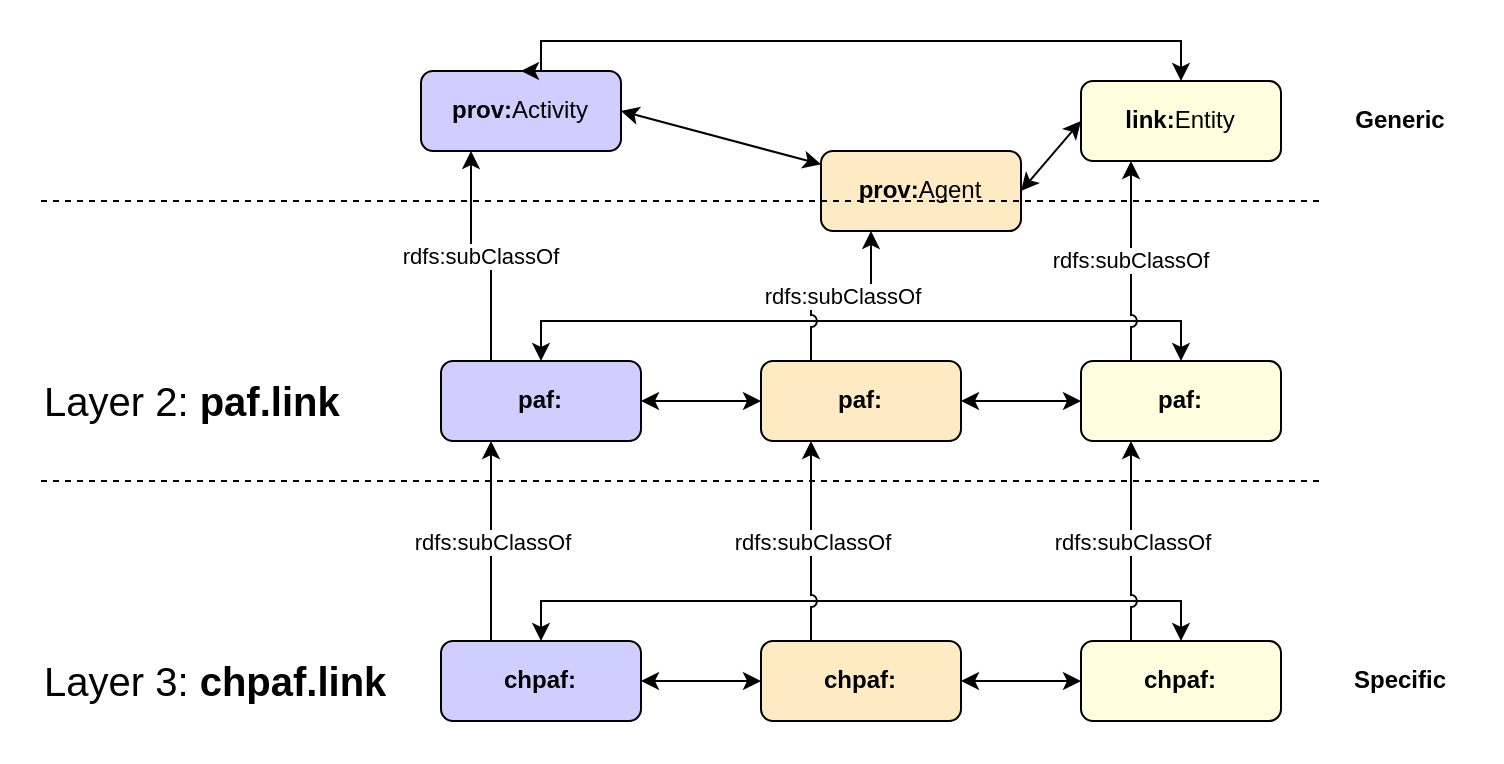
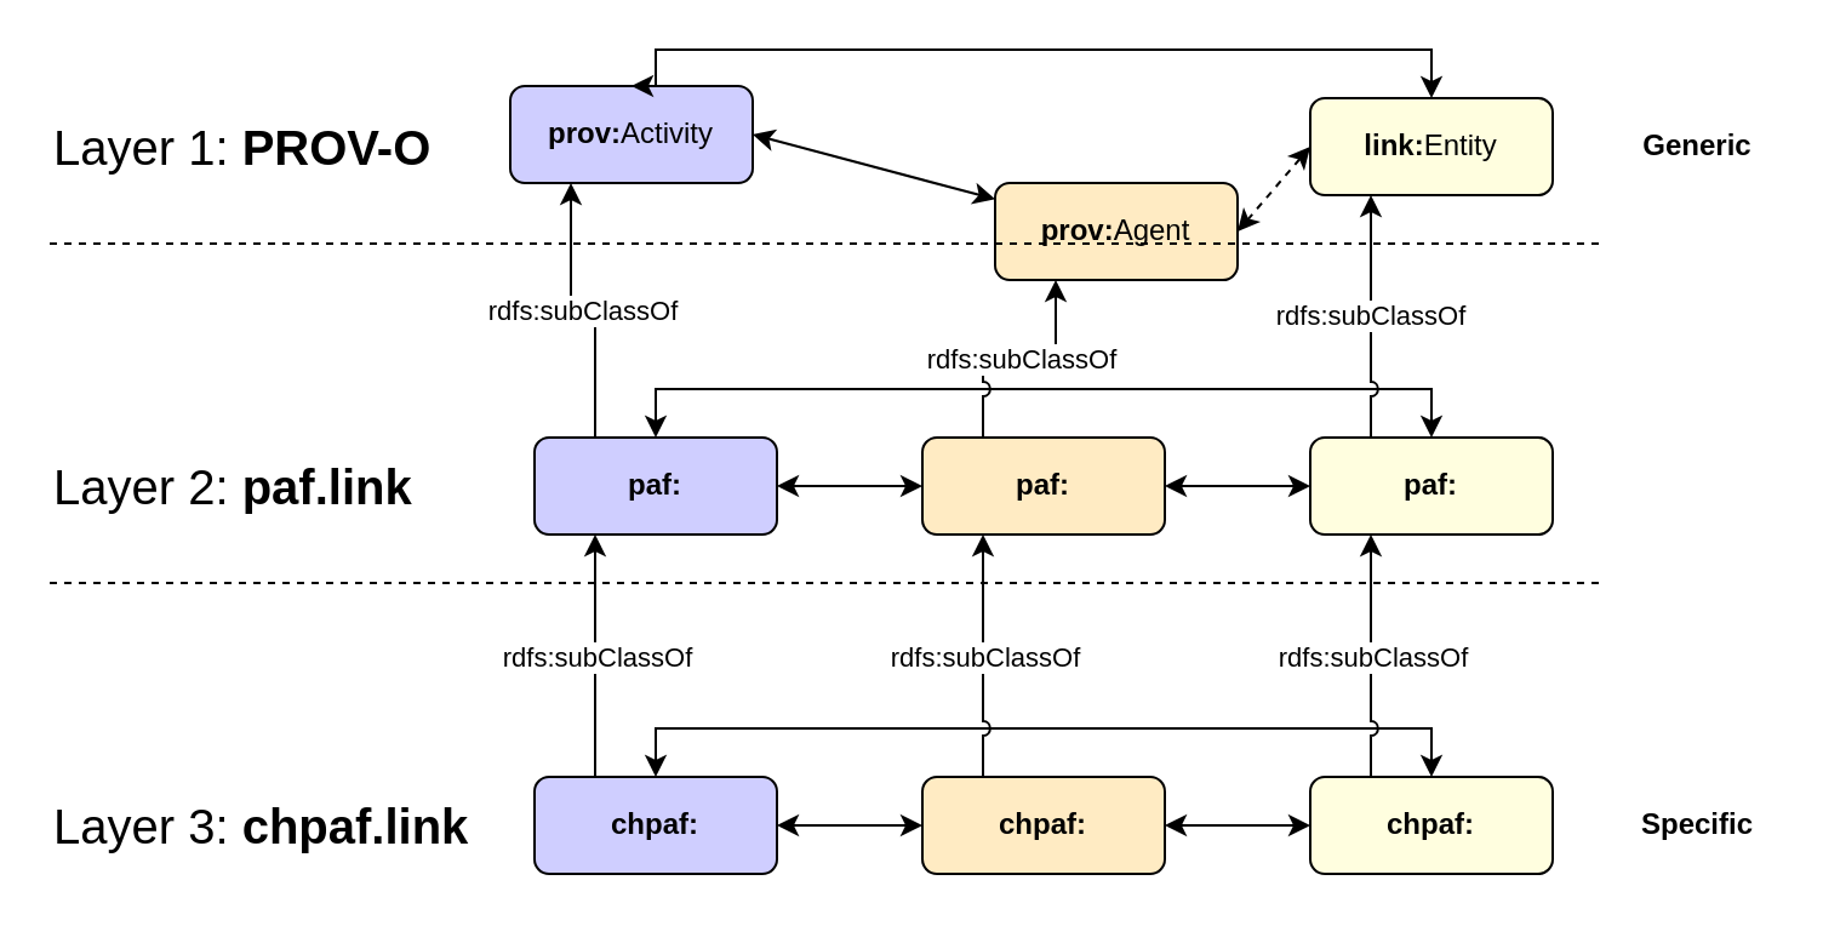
+ <mxCell id="5" value="Layer 1: &lt;b&gt;PROV-O&lt;/b&gt;" style="text;align=left;html=1;verticalAlign=middle;whiteSpace=wrap;rounded=0;labelBackgroundColor=none;fontSize=20;" parent="1" vertex="1"><mxGeometry x="20" y="40" width="170" height="40" as="geometry" /></mxCell>
- <mxCell id="10" style="edgeStyle=none;html=1;exitX=1;exitY=0.5;exitDx=0;exitDy=0;entryX=0;entryY=0.5;entryDx=0;entryDy=0;startArrow=classic;startFill=1;" edge="1" parent="1" source="11" target="4"><mxGeometry relative="1" as="geometry" /></mxCell>
+ <mxCell id="10" style="edgeStyle=none;html=1;exitX=1;exitY=0.5;exitDx=0;exitDy=0;entryX=0;entryY=0.5;entryDx=0;entryDy=0;startArrow=classic;startFill=1;dashed=1;" edge="1" parent="1" source="11" target="4"><mxGeometry relative="1" as="geometry" /></mxCell>
